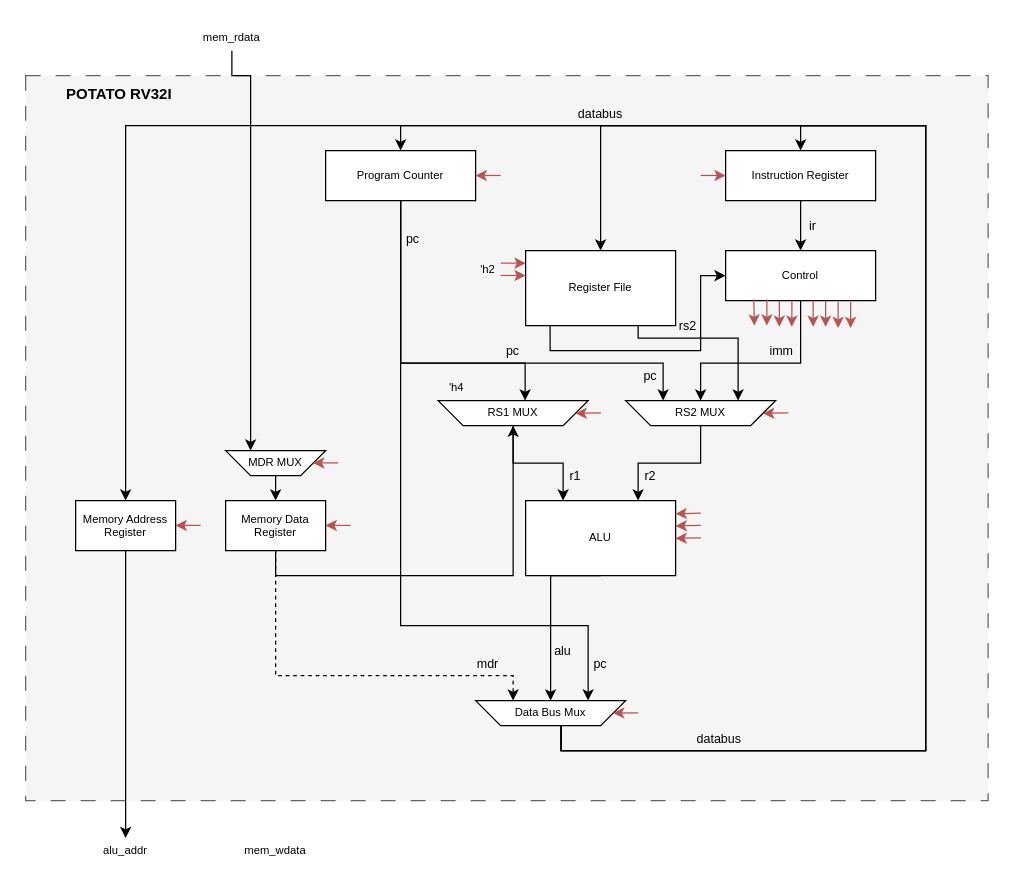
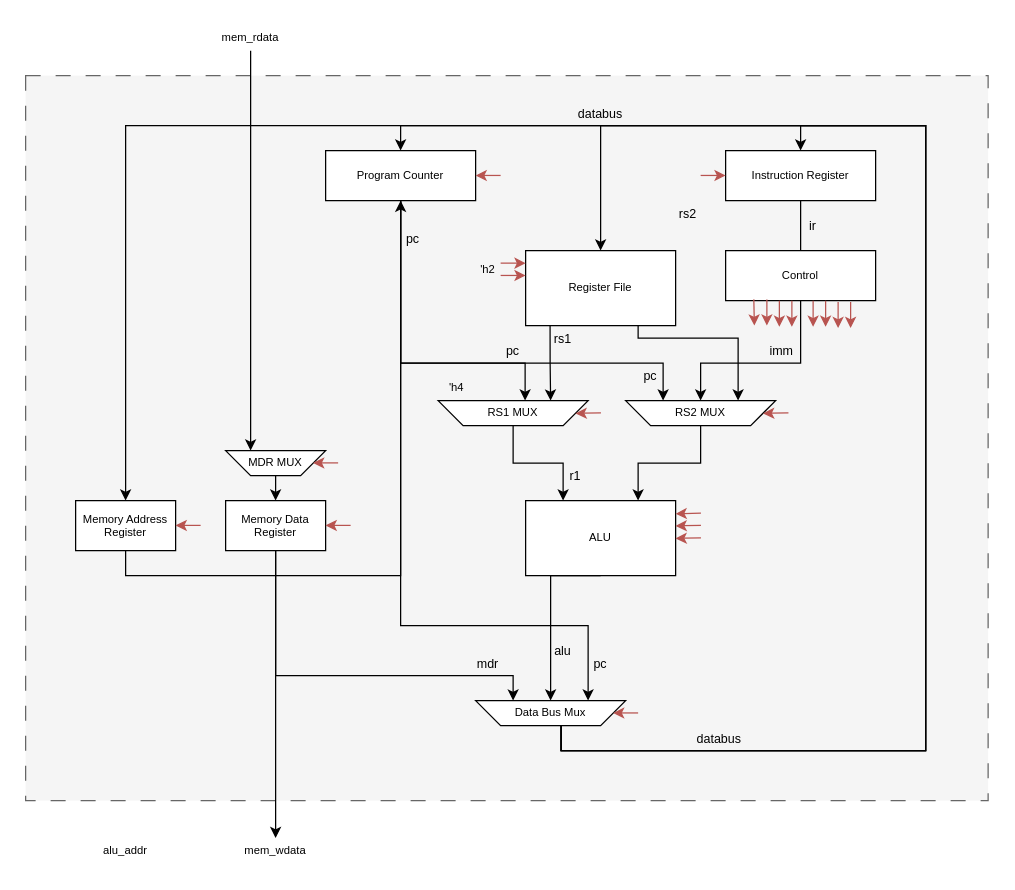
- <mxCell id="33" value="mem_rdata" style="text;html=1;align=center;verticalAlign=middle;whiteSpace=wrap;rounded=0;fontSize=9;" vertex="1" parent="1"><mxGeometry x="165" y="20" width="40" height="20" as="geometry" /></mxCell>
+ <mxCell id="33" value="mem_rdata" style="text;html=1;align=center;verticalAlign=middle;whiteSpace=wrap;rounded=0;fontSize=9;" vertex="1" parent="1"><mxGeometry x="180" y="20" width="40" height="20" as="geometry" /></mxCell>
- <mxCell id="73" value="&lt;b&gt;POTATO RV32I&lt;/b&gt;" style="text;html=1;align=center;verticalAlign=middle;whiteSpace=wrap;rounded=0;" vertex="1" parent="1"><mxGeometry y="60" width="150" height="30" as="geometry" x="20" /></mxCell>
- <mxCell id="9" style="edgeStyle=orthogonalEdgeStyle;rounded=0;orthogonalLoop=1;jettySize=auto;html=1;exitX=0.5;exitY=1;exitDx=0;exitDy=0;entryX=0.5;entryY=0;entryDx=0;entryDy=0;" edge="1" parent="1" source="10" target="37"><mxGeometry relative="1" as="geometry" /></mxCell>
+ <mxCell id="9" style="edgeStyle=orthogonalEdgeStyle;rounded=0;orthogonalLoop=1;jettySize=auto;html=1;exitX=0.5;exitY=1;exitDx=0;exitDy=0;entryX=0.5;entryY=0;entryDx=0;entryDy=0;endArrow=none;" edge="1" parent="1" source="10" target="37"><mxGeometry relative="1" as="geometry" /></mxCell>
- <mxCell id="67" value="&lt;font style=&quot;font-size: 10px;&quot;&gt;rs2&lt;/font&gt;" style="text;html=1;align=center;verticalAlign=middle;whiteSpace=wrap;rounded=0;" vertex="1" parent="1"><mxGeometry x="540" y="250" width="20" height="20" as="geometry" /></mxCell>
+ <mxCell id="67" value="&lt;font style=&quot;font-size: 10px;&quot;&gt;rs2&lt;/font&gt;" style="text;html=1;align=center;verticalAlign=middle;whiteSpace=wrap;rounded=0;" vertex="1" parent="1"><mxGeometry x="540" y="160" width="20" height="20" as="geometry" /></mxCell>
+ <mxCell id="66" value="&lt;font style=&quot;font-size: 10px;&quot;&gt;rs1&lt;/font&gt;" style="text;html=1;align=center;verticalAlign=middle;whiteSpace=wrap;rounded=0;" vertex="1" parent="1"><mxGeometry x="440" y="260" width="20" height="20" as="geometry" /></mxCell>
- <mxCell id="13" style="edgeStyle=orthogonalEdgeStyle;rounded=0;orthogonalLoop=1;jettySize=auto;html=1;exitX=0.163;exitY=0.988;exitDx=0;exitDy=0;fontSize=9;exitPerimeter=0;" edge="1" parent="1" source="15" target="37"><mxGeometry relative="1" as="geometry" /></mxCell>
+ <mxCell id="13" style="edgeStyle=orthogonalEdgeStyle;rounded=0;orthogonalLoop=1;jettySize=auto;html=1;exitX=0.163;exitY=0.988;exitDx=0;exitDy=0;entryX=0.75;entryY=0;entryDx=0;entryDy=0;fontSize=9;exitPerimeter=0;" edge="1" parent="1" source="15" target="18"><mxGeometry relative="1" as="geometry" /></mxCell>
- <mxCell id="69" value="&lt;font style=&quot;font-size: 10px;&quot;&gt;r2&lt;/font&gt;" style="text;html=1;align=center;verticalAlign=middle;whiteSpace=wrap;rounded=0;" vertex="1" parent="1"><mxGeometry x="510" y="370" width="20" height="20" as="geometry" /></mxCell>
- <mxCell id="5" style="edgeStyle=orthogonalEdgeStyle;rounded=0;orthogonalLoop=1;jettySize=auto;html=1;exitX=0.5;exitY=1;exitDx=0;exitDy=0;" edge="1" parent="1" source="6" target="18"><mxGeometry relative="1" as="geometry"><mxPoint x="219.852" y="640" as="targetPoint" /></mxGeometry></mxCell>
+ <mxCell id="5" style="edgeStyle=orthogonalEdgeStyle;rounded=0;orthogonalLoop=1;jettySize=auto;html=1;exitX=0.5;exitY=1;exitDx=0;exitDy=0;entryX=0.5;entryY=0;entryDx=0;entryDy=0;" edge="1" parent="1" source="6" target="34"><mxGeometry relative="1" as="geometry"><mxPoint x="219.852" y="640" as="targetPoint" /></mxGeometry></mxCell>
- <mxCell id="31" style="edgeStyle=orthogonalEdgeStyle;rounded=0;orthogonalLoop=1;jettySize=auto;html=1;exitX=0.5;exitY=1;exitDx=0;exitDy=0;entryX=0.25;entryY=1;entryDx=0;entryDy=0;entryPerimeter=0;dashed=1;" edge="1" parent="1" source="6" target="25"><mxGeometry relative="1" as="geometry"><Array as="points"><mxPoint x="220" y="540" /><mxPoint x="410" y="540" /></Array></mxGeometry></mxCell>
+ <mxCell id="31" style="edgeStyle=orthogonalEdgeStyle;rounded=0;orthogonalLoop=1;jettySize=auto;html=1;exitX=0.5;exitY=1;exitDx=0;exitDy=0;entryX=0.25;entryY=1;entryDx=0;entryDy=0;entryPerimeter=0;" edge="1" parent="1" source="6" target="25"><mxGeometry relative="1" as="geometry"><Array as="points"><mxPoint x="220" y="540" /><mxPoint x="410" y="540" /></Array></mxGeometry></mxCell>
- <mxCell id="3" style="edgeStyle=orthogonalEdgeStyle;rounded=0;orthogonalLoop=1;jettySize=auto;html=1;exitX=0.5;exitY=1;exitDx=0;exitDy=0;entryX=0.5;entryY=0;entryDx=0;entryDy=0;" edge="1" parent="1" source="4" target="35"><mxGeometry relative="1" as="geometry"><mxPoint x="99.852" y="640" as="targetPoint" /></mxGeometry></mxCell>
+ <mxCell id="3" style="edgeStyle=orthogonalEdgeStyle;rounded=0;orthogonalLoop=1;jettySize=auto;html=1;exitX=0.5;exitY=1;exitDx=0;exitDy=0;" edge="1" parent="1" source="4" target="8"><mxGeometry relative="1" as="geometry"><mxPoint x="99.852" y="640" as="targetPoint" /></mxGeometry></mxCell>
